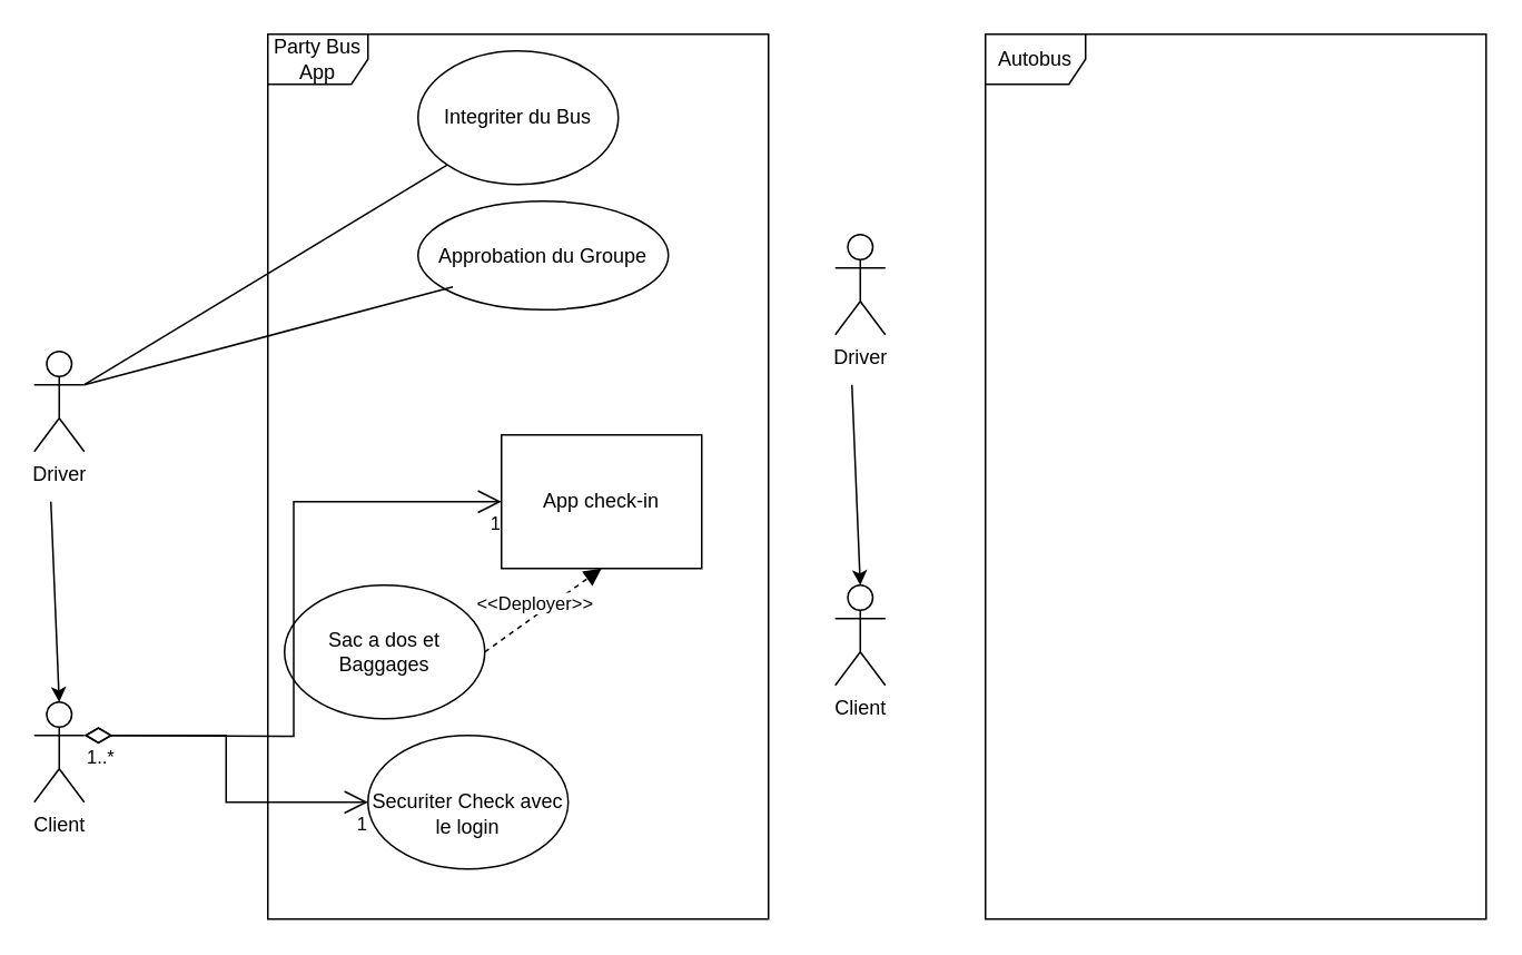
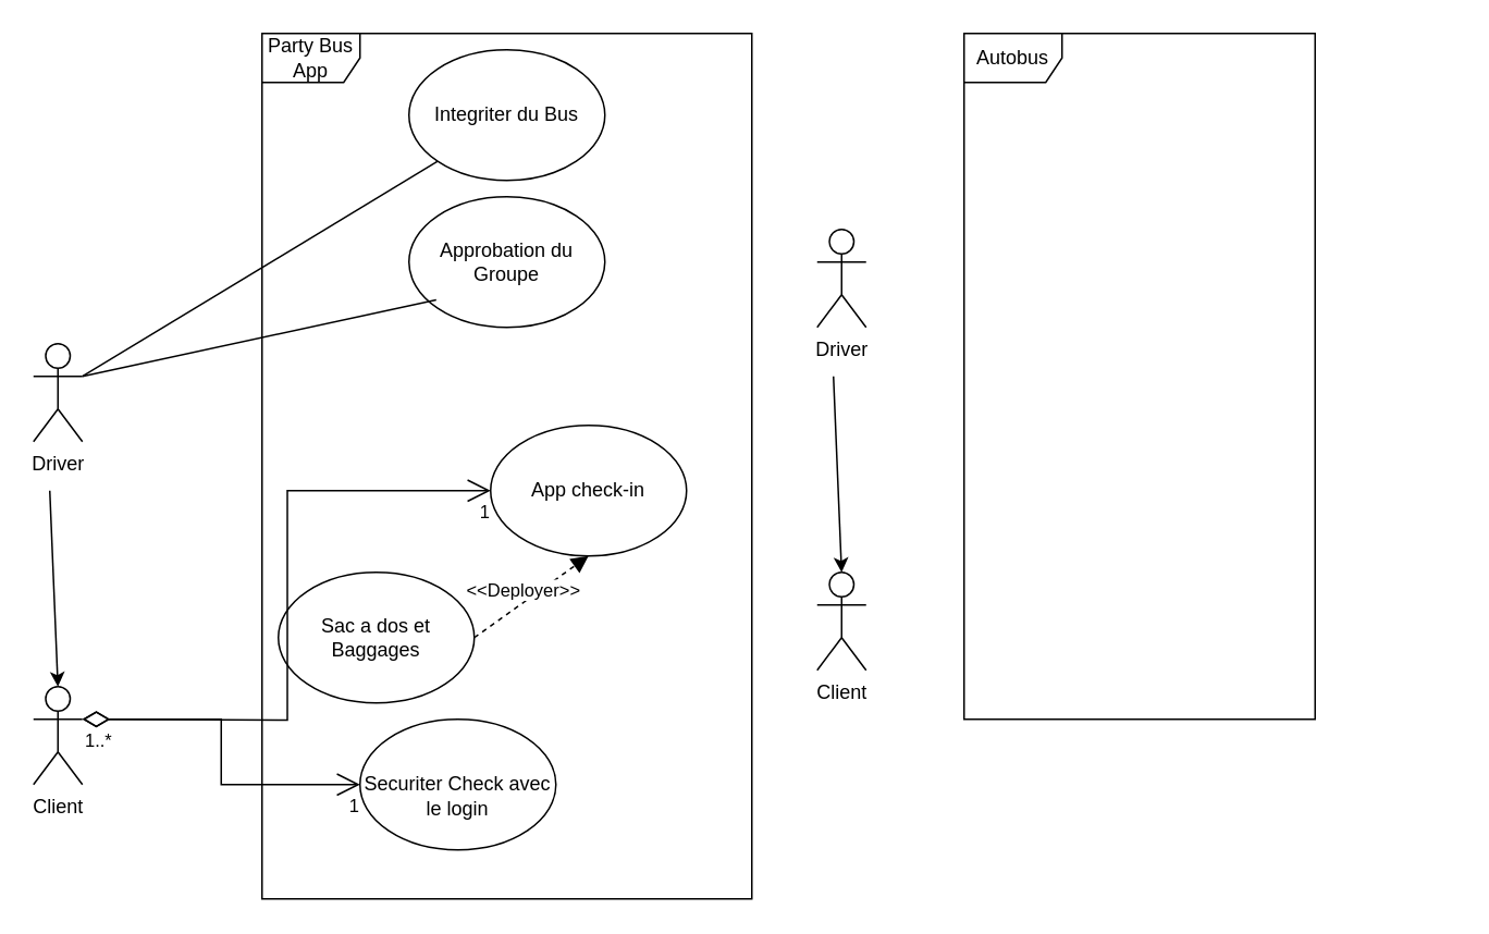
- <mxCell id="15" value="Approbation du Groupe" style="ellipse;whiteSpace=wrap;html=1;" vertex="1" parent="1"><mxGeometry x="250" y="120" width="150" height="65" as="geometry" /></mxCell>
+ <mxCell id="15" value="Approbation du Groupe" style="ellipse;whiteSpace=wrap;html=1;" vertex="1" parent="1"><mxGeometry x="250" y="120" width="120" height="80" as="geometry" /></mxCell>
- <mxCell id="20" value="Autobus" style="shape=umlFrame;whiteSpace=wrap;html=1;" vertex="1" parent="1"><mxGeometry x="590" y="20" width="300" height="530" as="geometry" /></mxCell>
+ <mxCell id="20" value="Autobus" style="shape=umlFrame;whiteSpace=wrap;html=1;" vertex="1" parent="1"><mxGeometry x="590" y="20" width="215" height="420" as="geometry" /></mxCell>
- <mxCell id="11" value="App check-in" style="whiteSpace=wrap;html=1;rounded=0;" vertex="1" parent="1"><mxGeometry x="300" y="260" width="120" height="80" as="geometry" /></mxCell>
+ <mxCell id="11" value="App check-in" style="ellipse;whiteSpace=wrap;html=1;" vertex="1" parent="1"><mxGeometry x="300" y="260" width="120" height="80" as="geometry" /></mxCell>
